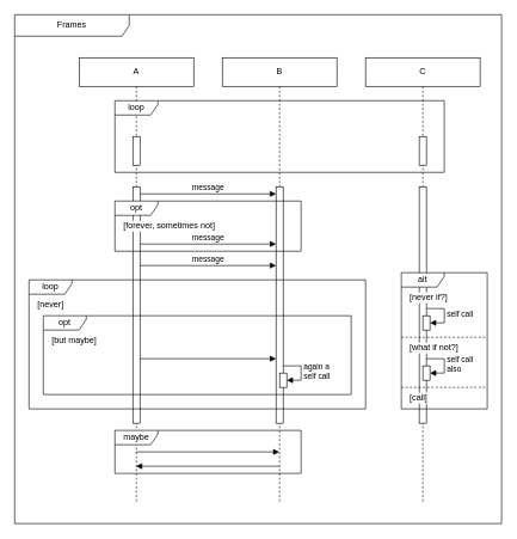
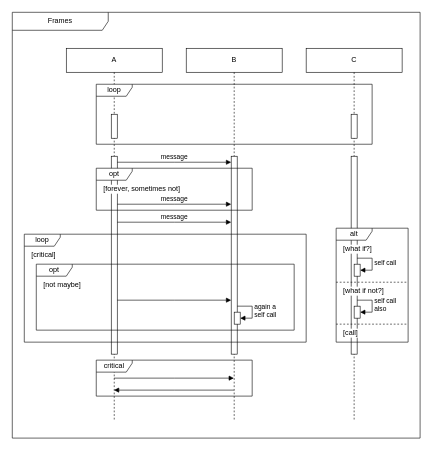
- <mxCell id="18" value="[never if?]" parent="17" style="text;html=1;rounded=0;labelBackgroundColor=default;align=left;verticalAlign=middle;" vertex="1"><mxGeometry x="10" y="25" width="100" height="20" as="geometry" /></mxCell>
+ <mxCell id="18" value="[what if?]" parent="17" style="text;html=1;rounded=0;labelBackgroundColor=default;align=left;verticalAlign=middle;" vertex="1"><mxGeometry x="10" y="25" width="100" height="20" as="geometry" /></mxCell>
- <mxCell id="28" value="[never]" parent="27" style="text;html=1;rounded=0;labelBackgroundColor=default;align=left;verticalAlign=middle;" vertex="1"><mxGeometry x="10" y="25" width="100" height="20" as="geometry" /></mxCell>
+ <mxCell id="28" value="[critical]" parent="27" style="text;html=1;rounded=0;labelBackgroundColor=default;align=left;verticalAlign=middle;" vertex="1"><mxGeometry x="10" y="25" width="100" height="20" as="geometry" /></mxCell>
- <mxCell id="30" value="[but maybe]" parent="29" style="text;html=1;rounded=0;labelBackgroundColor=default;align=left;verticalAlign=middle;" vertex="1"><mxGeometry x="10" y="25" width="100" height="20" as="geometry" /></mxCell>
+ <mxCell id="30" value="[not maybe]" parent="29" style="text;html=1;rounded=0;labelBackgroundColor=default;align=left;verticalAlign=middle;" vertex="1"><mxGeometry x="10" y="25" width="100" height="20" as="geometry" /></mxCell>
- <mxCell id="34" value="maybe" parent="1" style="shape=umlFrame;whiteSpace=wrap;html=1;pointerEvents=0;width=60;height=20;" vertex="1"><mxGeometry x="160" y="600" width="260.0" height="60" as="geometry" /></mxCell>
+ <mxCell id="34" value="critical" parent="1" style="shape=umlFrame;whiteSpace=wrap;html=1;pointerEvents=0;width=60;height=20;" vertex="1"><mxGeometry x="160" y="600" width="260.0" height="60" as="geometry" /></mxCell>
